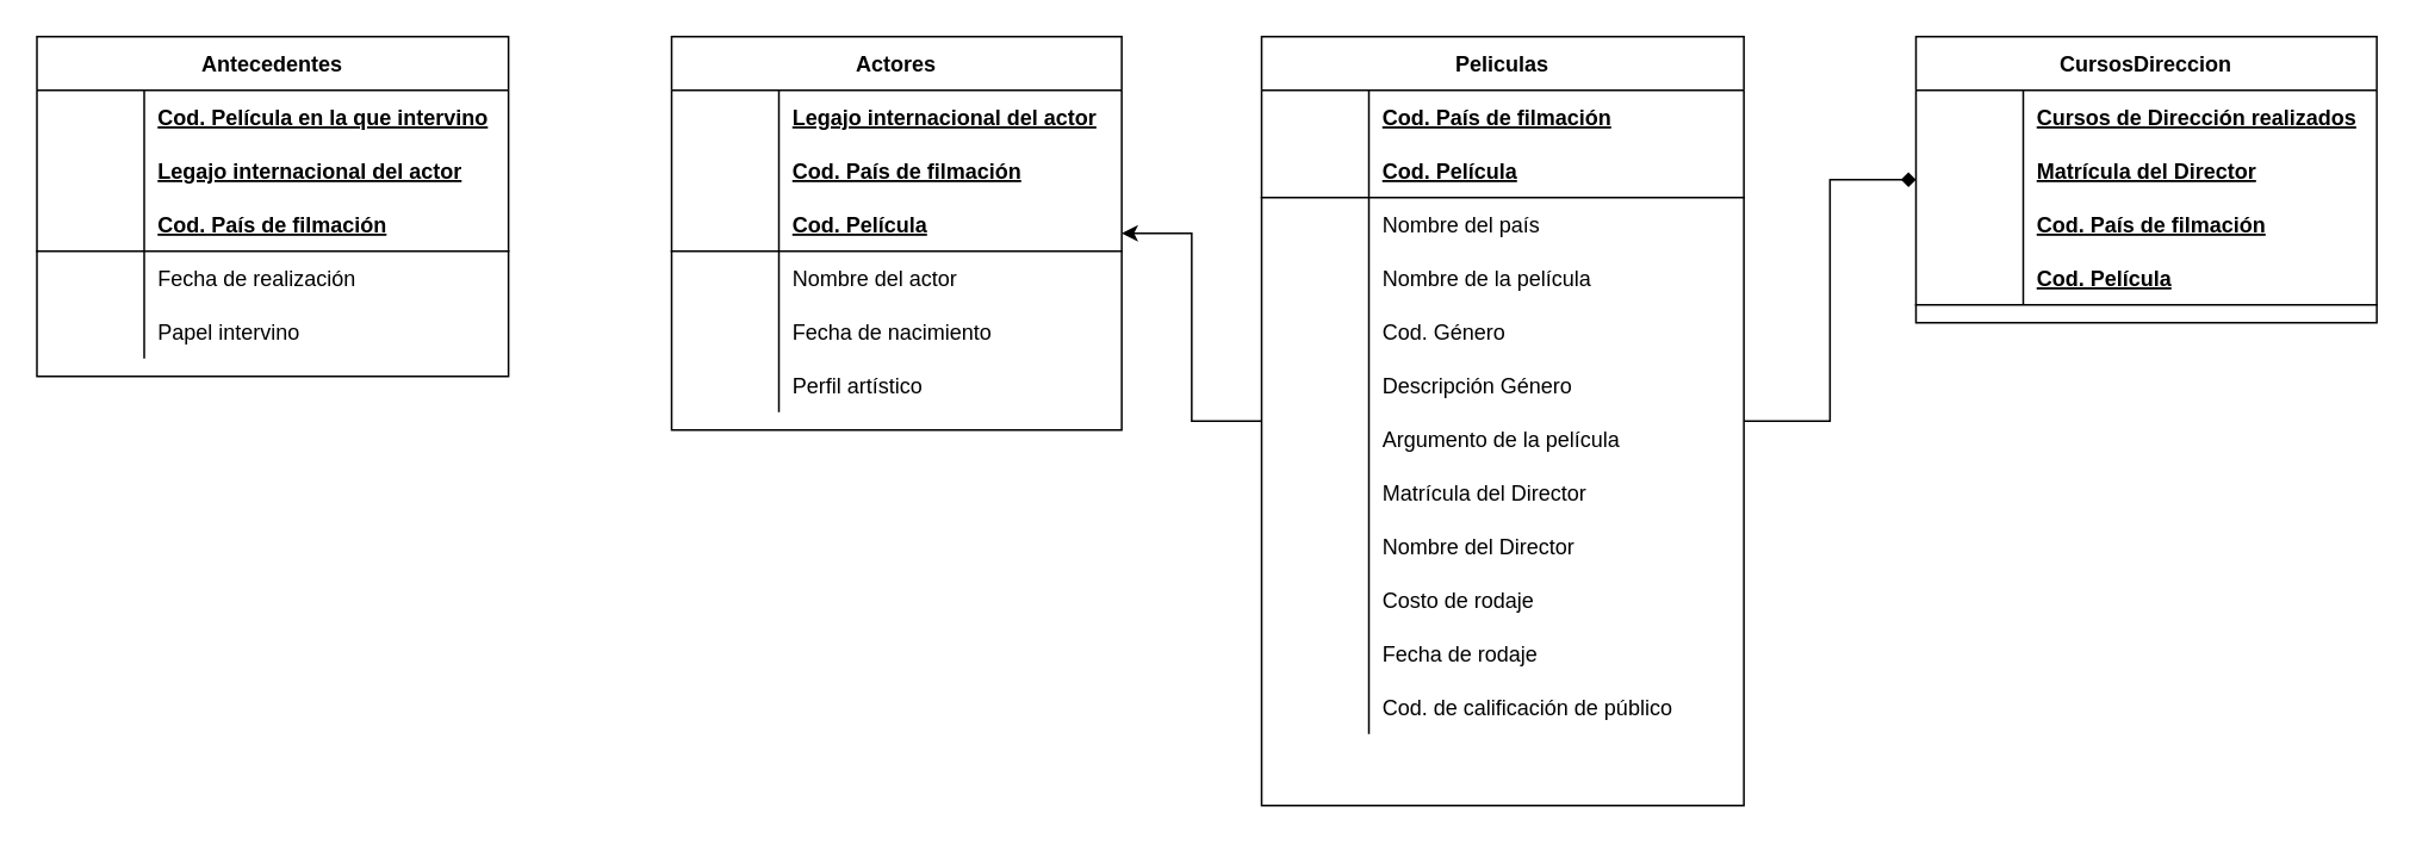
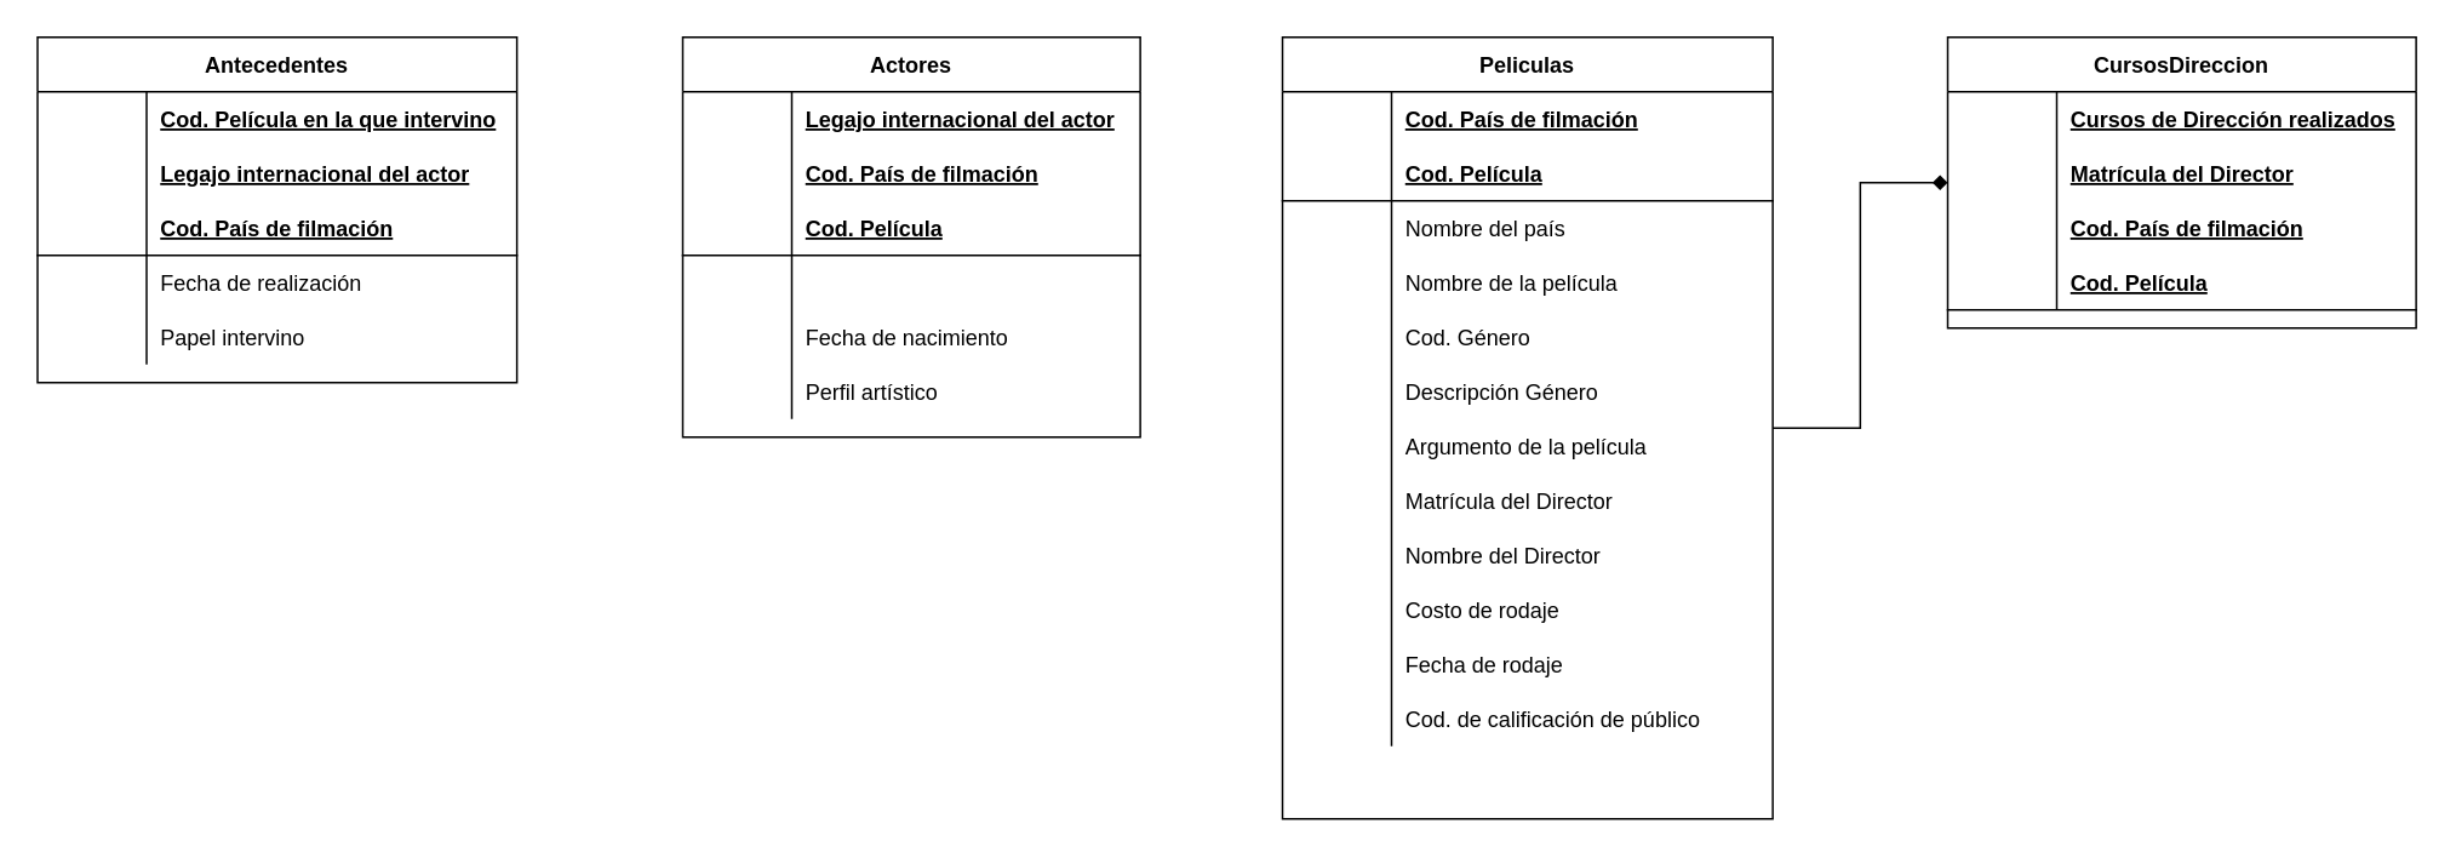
- <mxCell id="68" value="Nombre del actor" style="shape=partialRectangle;connectable=0;fillColor=none;top=0;left=0;bottom=0;right=0;align=left;spacingLeft=6;overflow=hidden;" parent="66" vertex="1"><mxGeometry x="60" width="191.75" height="30" as="geometry" /></mxCell>
- <mxCell id="3" style="edgeStyle=orthogonalEdgeStyle;rounded=0;orthogonalLoop=1;jettySize=auto;html=1;" parent="1" source="4" target="56" edge="1"><mxGeometry relative="1" as="geometry" /></mxCell>
